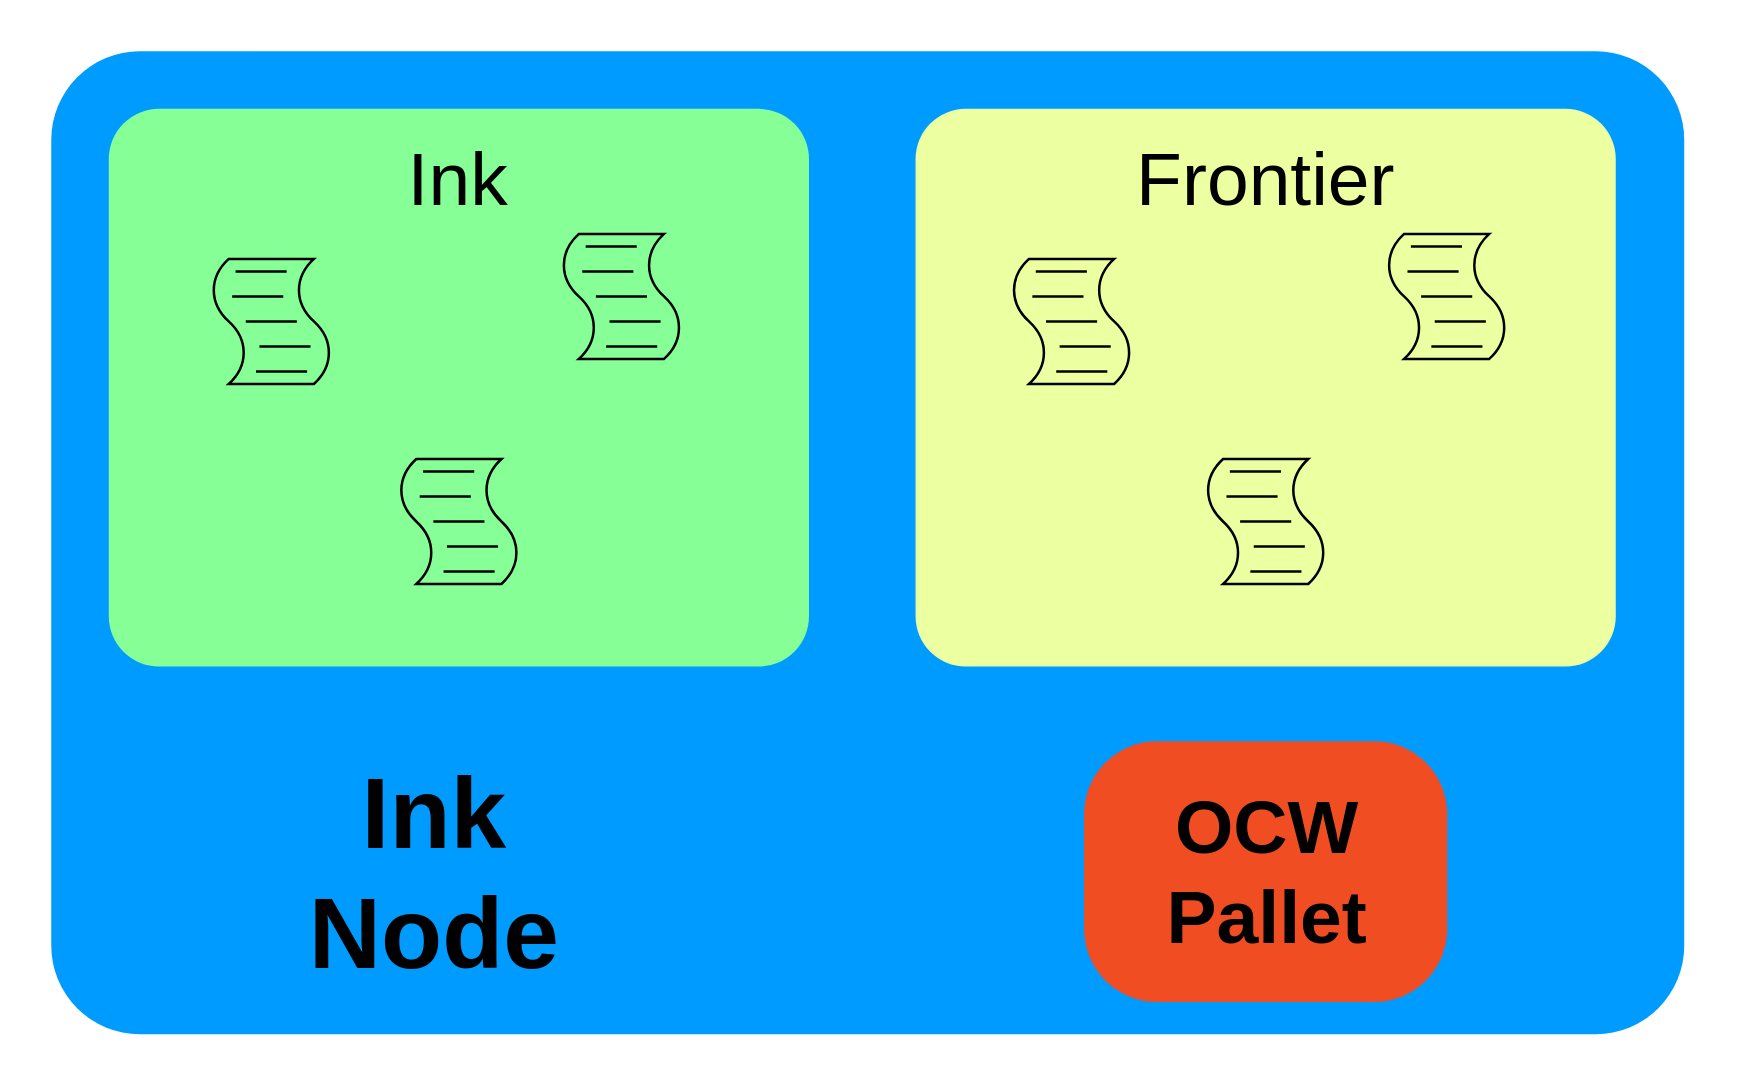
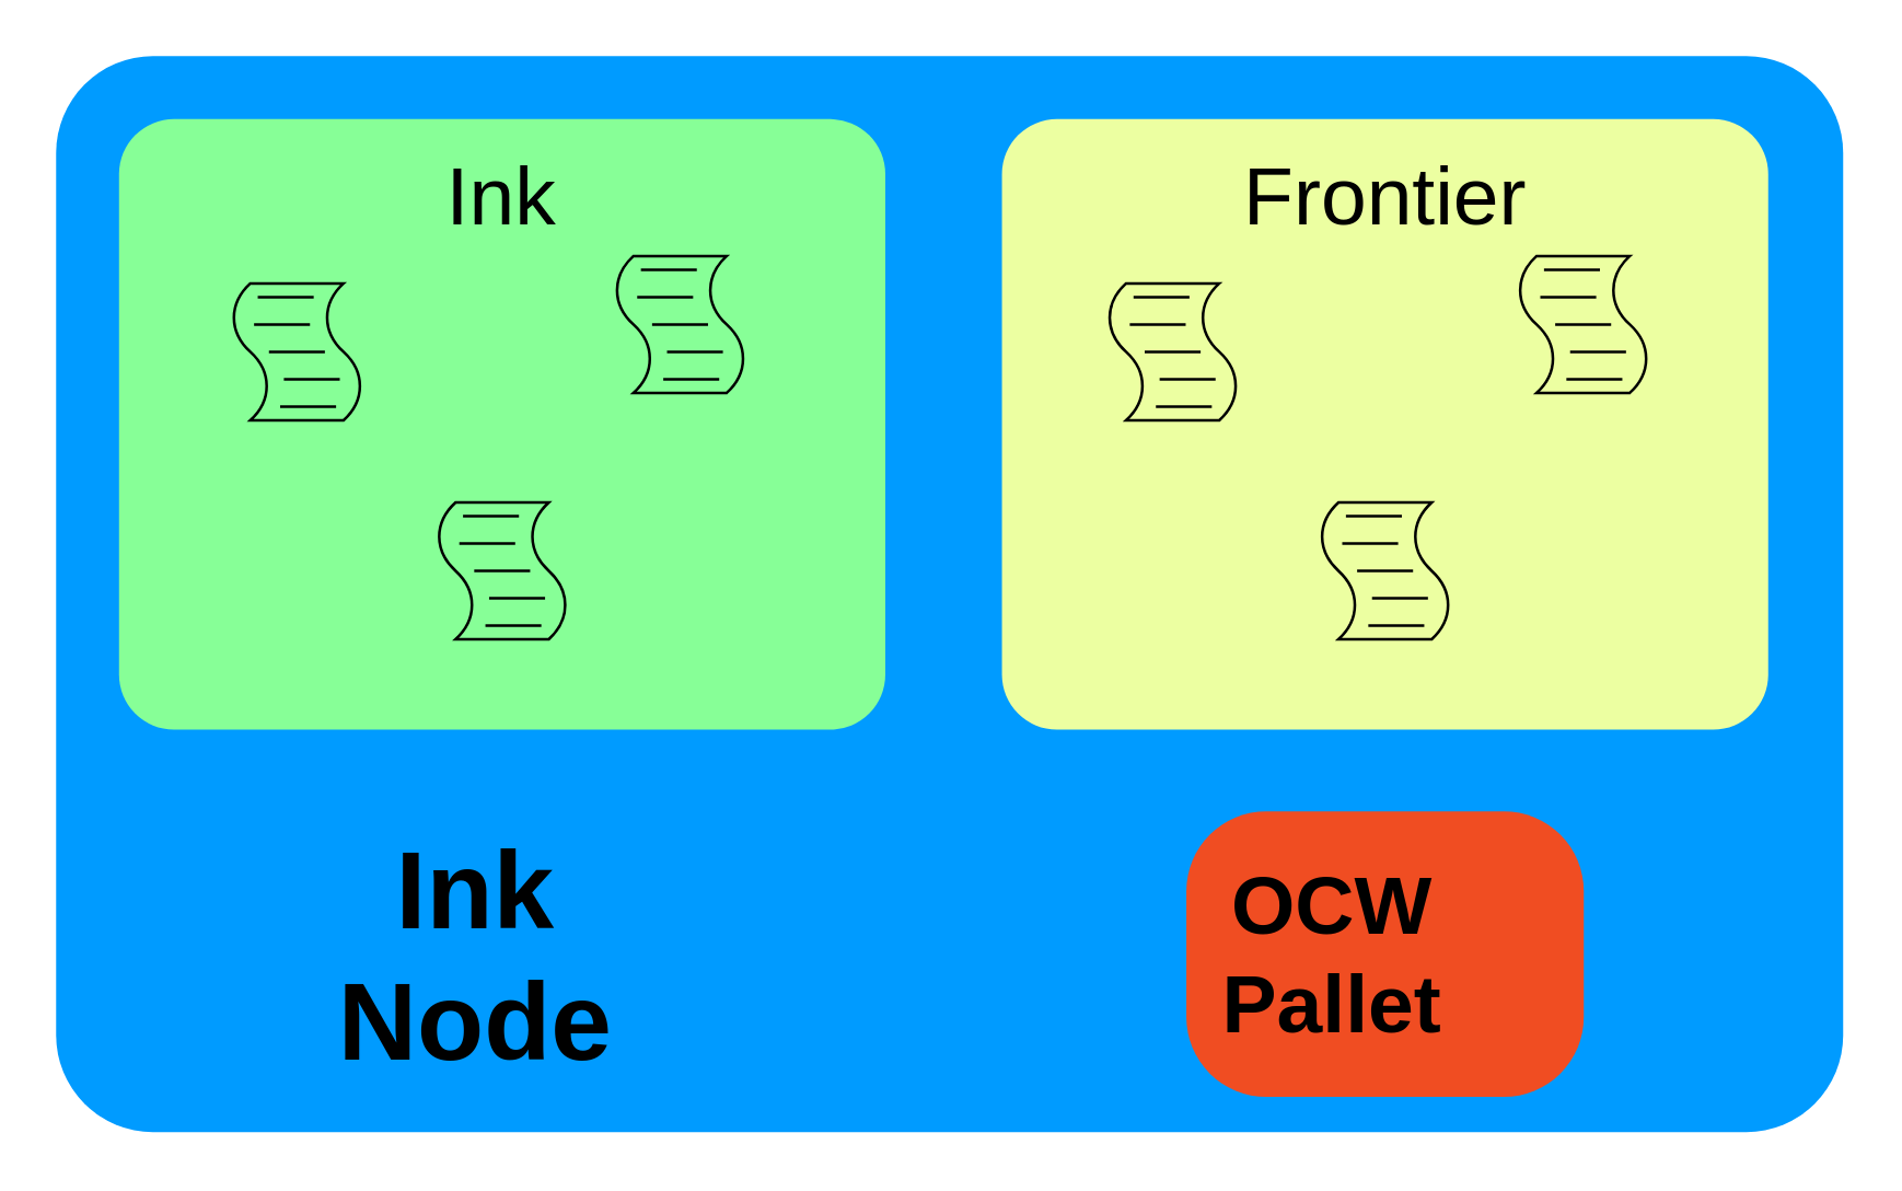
- <mxCell id="6" value="&lt;span style=&quot;font-size: 30px&quot;&gt;&lt;b&gt;OCW&lt;br&gt;Pallet&lt;/b&gt;&lt;/span&gt;" style="text;html=1;align=center;verticalAlign=middle;resizable=0;points=[];autosize=1;" parent="4" vertex="1"><mxGeometry x="22.616" y="27.174" width="100" height="50" as="geometry" /></mxCell>
+ <mxCell id="6" value="&lt;span style=&quot;font-size: 30px&quot;&gt;&lt;b&gt;OCW&lt;br&gt;Pallet&lt;/b&gt;&lt;/span&gt;" style="text;html=1;align=center;verticalAlign=middle;resizable=0;points=[];autosize=1;" parent="4" vertex="1"><mxGeometry x="2.616" y="27.174" width="100" height="50" as="geometry" /></mxCell>
